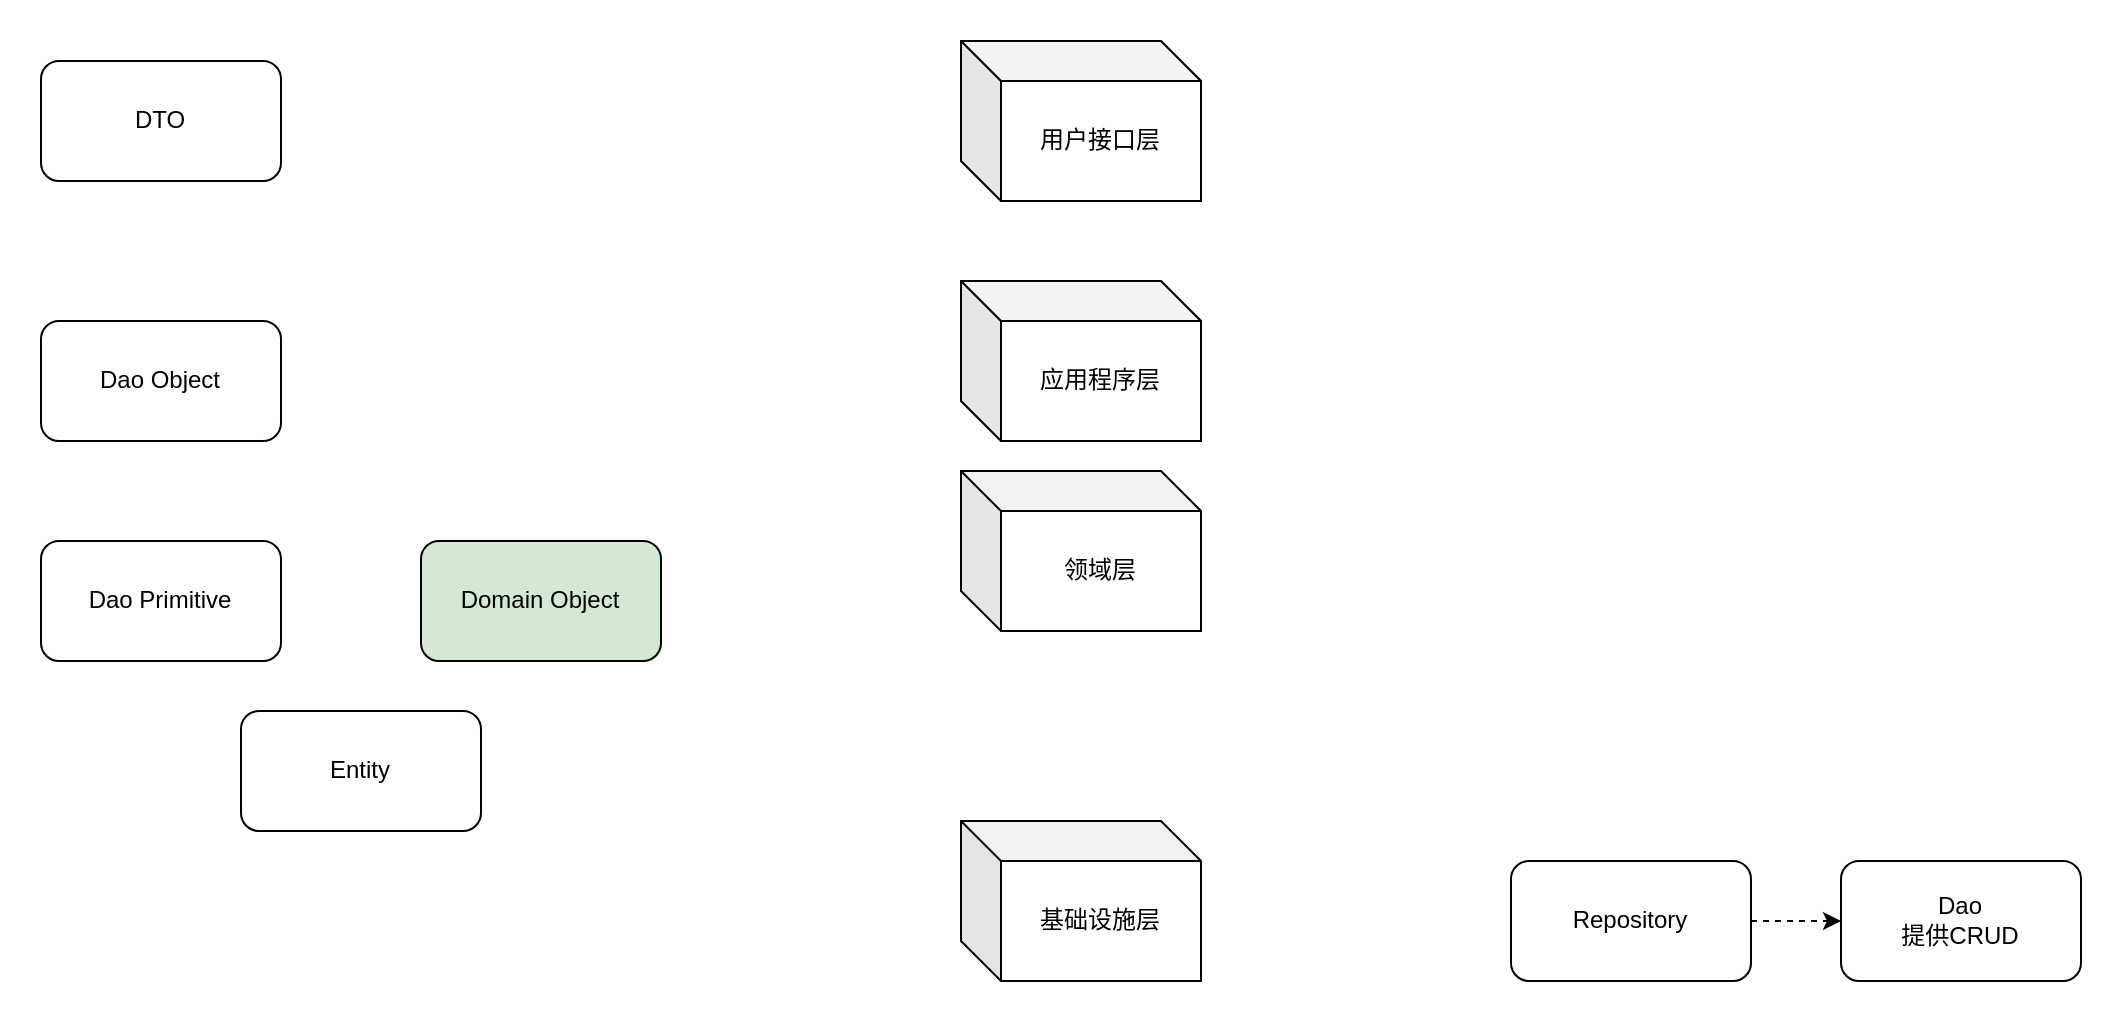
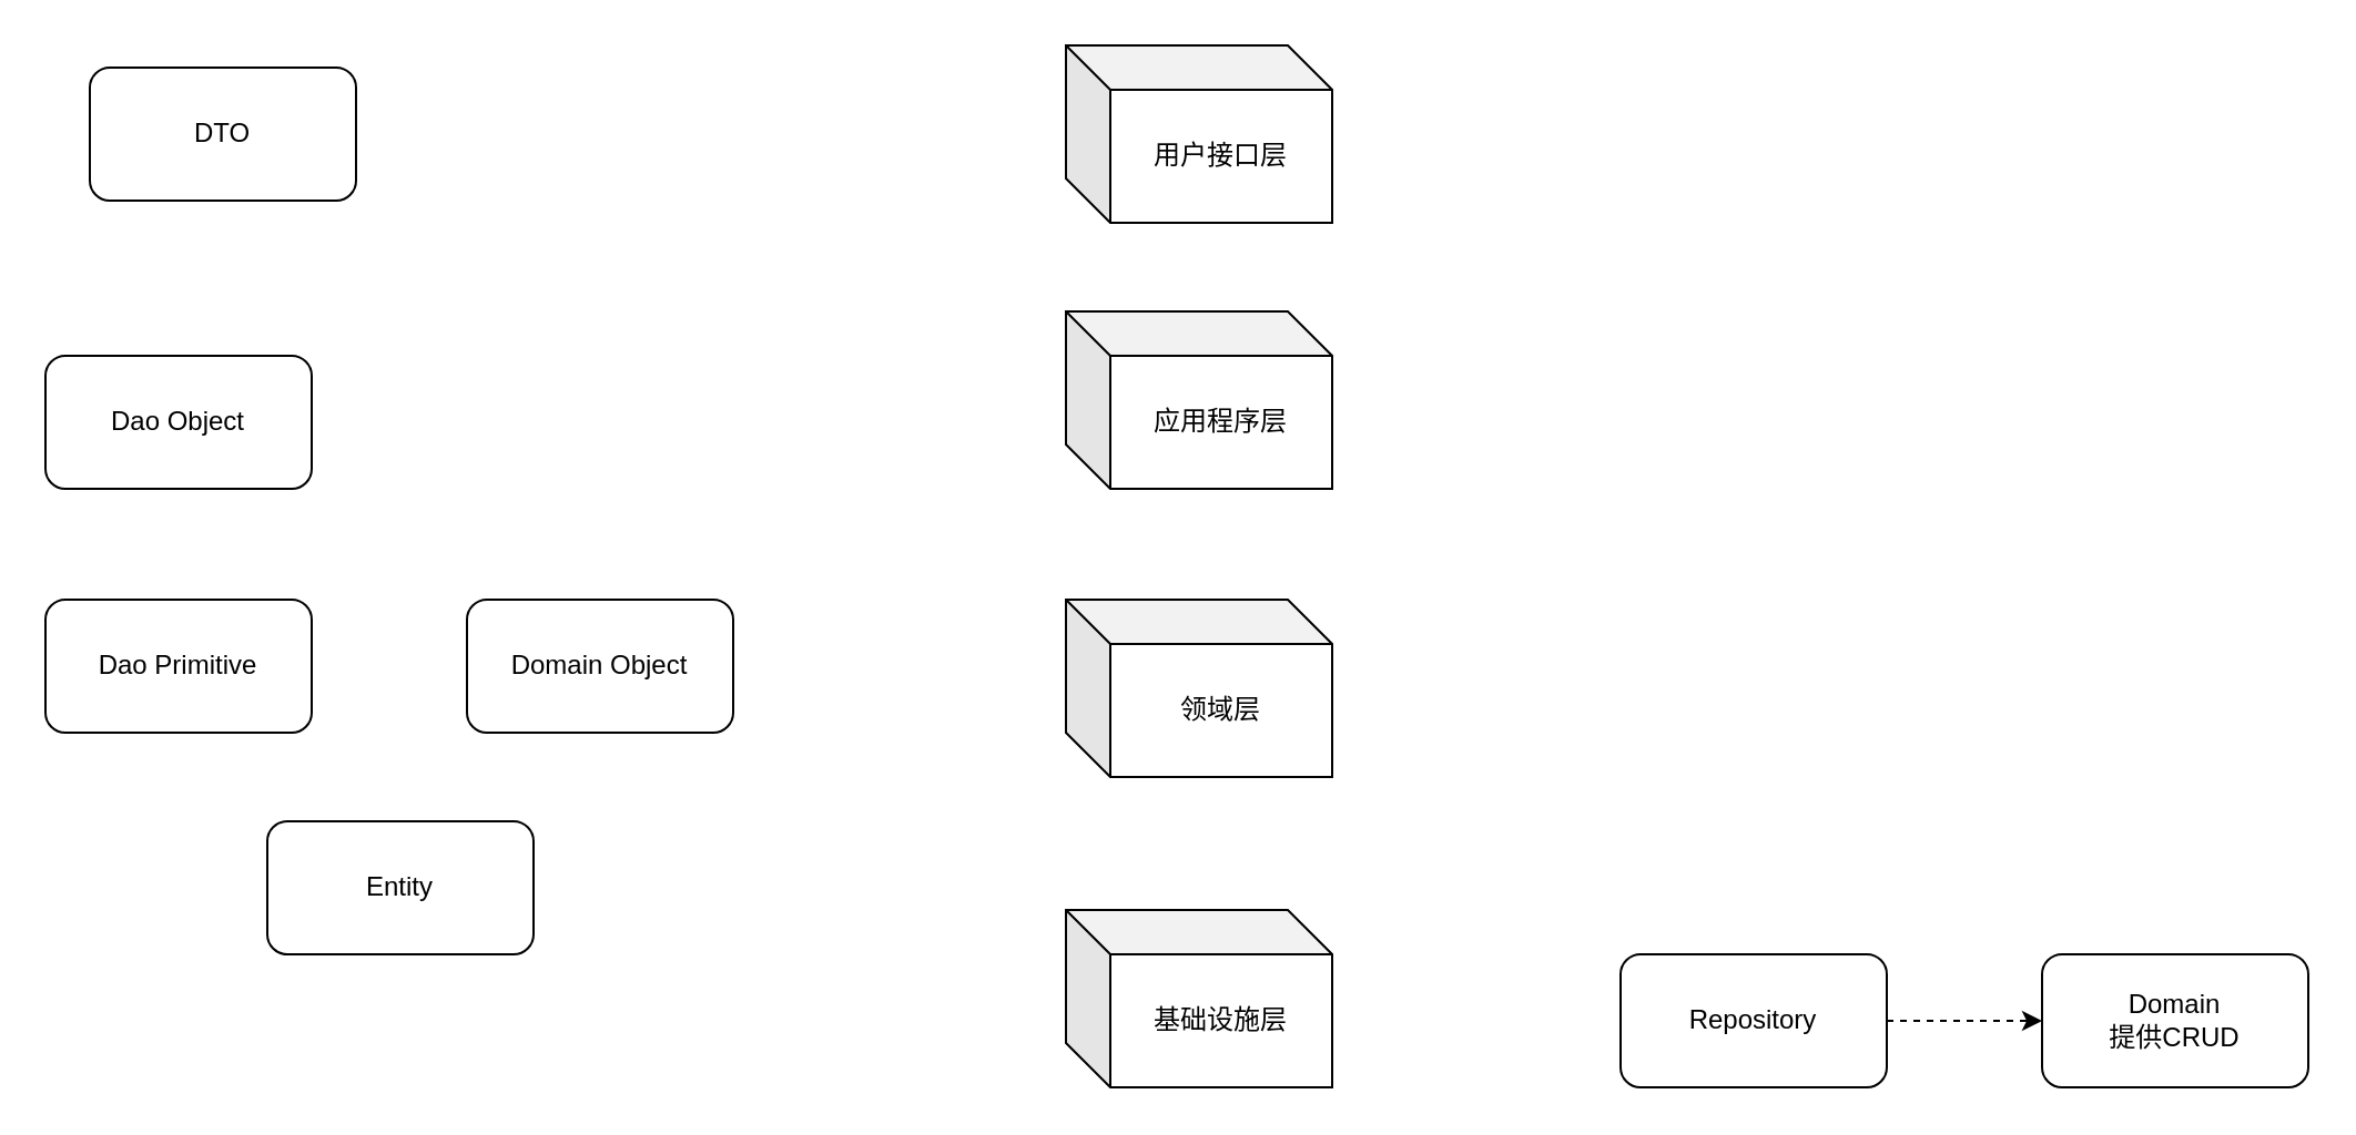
- <mxCell id="13" value="DTO" style="rounded=1;whiteSpace=wrap;html=1;" vertex="1" parent="1"><mxGeometry x="20" y="30" width="120" height="60" as="geometry" /></mxCell>
+ <mxCell id="13" value="DTO" style="rounded=1;whiteSpace=wrap;html=1;" vertex="1" parent="1"><mxGeometry x="40" y="30" width="120" height="60" as="geometry" /></mxCell>
- <mxCell id="11" value="领域层" style="shape=cube;whiteSpace=wrap;html=1;boundedLbl=1;backgroundOutline=1;darkOpacity=0.05;darkOpacity2=0.1;" vertex="1" parent="1"><mxGeometry x="480" y="235" width="120" height="80" as="geometry" /></mxCell>
+ <mxCell id="11" value="领域层" style="shape=cube;whiteSpace=wrap;html=1;boundedLbl=1;backgroundOutline=1;darkOpacity=0.05;darkOpacity2=0.1;" vertex="1" parent="1"><mxGeometry x="480" y="270" width="120" height="80" as="geometry" /></mxCell>
- <mxCell id="3" value="Domain Object" style="rounded=1;whiteSpace=wrap;html=1;fillColor=#d5e8d4;" vertex="1" parent="1"><mxGeometry x="210" y="270" width="120" height="60" as="geometry" /></mxCell>
+ <mxCell id="3" value="Domain Object" style="rounded=1;whiteSpace=wrap;html=1;" vertex="1" parent="1"><mxGeometry x="210" y="270" width="120" height="60" as="geometry" /></mxCell>
- <mxCell id="5" value="Entity" style="rounded=1;whiteSpace=wrap;html=1;" vertex="1" parent="1"><mxGeometry x="120" y="355" width="120" height="60" as="geometry" /></mxCell>
+ <mxCell id="5" value="Entity" style="rounded=1;whiteSpace=wrap;html=1;" vertex="1" parent="1"><mxGeometry x="120" y="370" width="120" height="60" as="geometry" /></mxCell>
- <mxCell id="7" value="Repository" style="rounded=1;whiteSpace=wrap;html=1;" vertex="1" parent="1"><mxGeometry x="755" y="430" width="120" height="60" as="geometry" /></mxCell>
+ <mxCell id="7" value="Repository" style="rounded=1;whiteSpace=wrap;html=1;" vertex="1" parent="1"><mxGeometry x="730" y="430" width="120" height="60" as="geometry" /></mxCell>
- <mxCell id="8" value="Dao&lt;br&gt;提供CRUD" style="rounded=1;whiteSpace=wrap;html=1;" vertex="1" parent="1"><mxGeometry x="920" y="430" width="120" height="60" as="geometry" /></mxCell>
+ <mxCell id="8" value="Domain&lt;br&gt;提供CRUD" style="rounded=1;whiteSpace=wrap;html=1;" vertex="1" parent="1"><mxGeometry x="920" y="430" width="120" height="60" as="geometry" /></mxCell>
